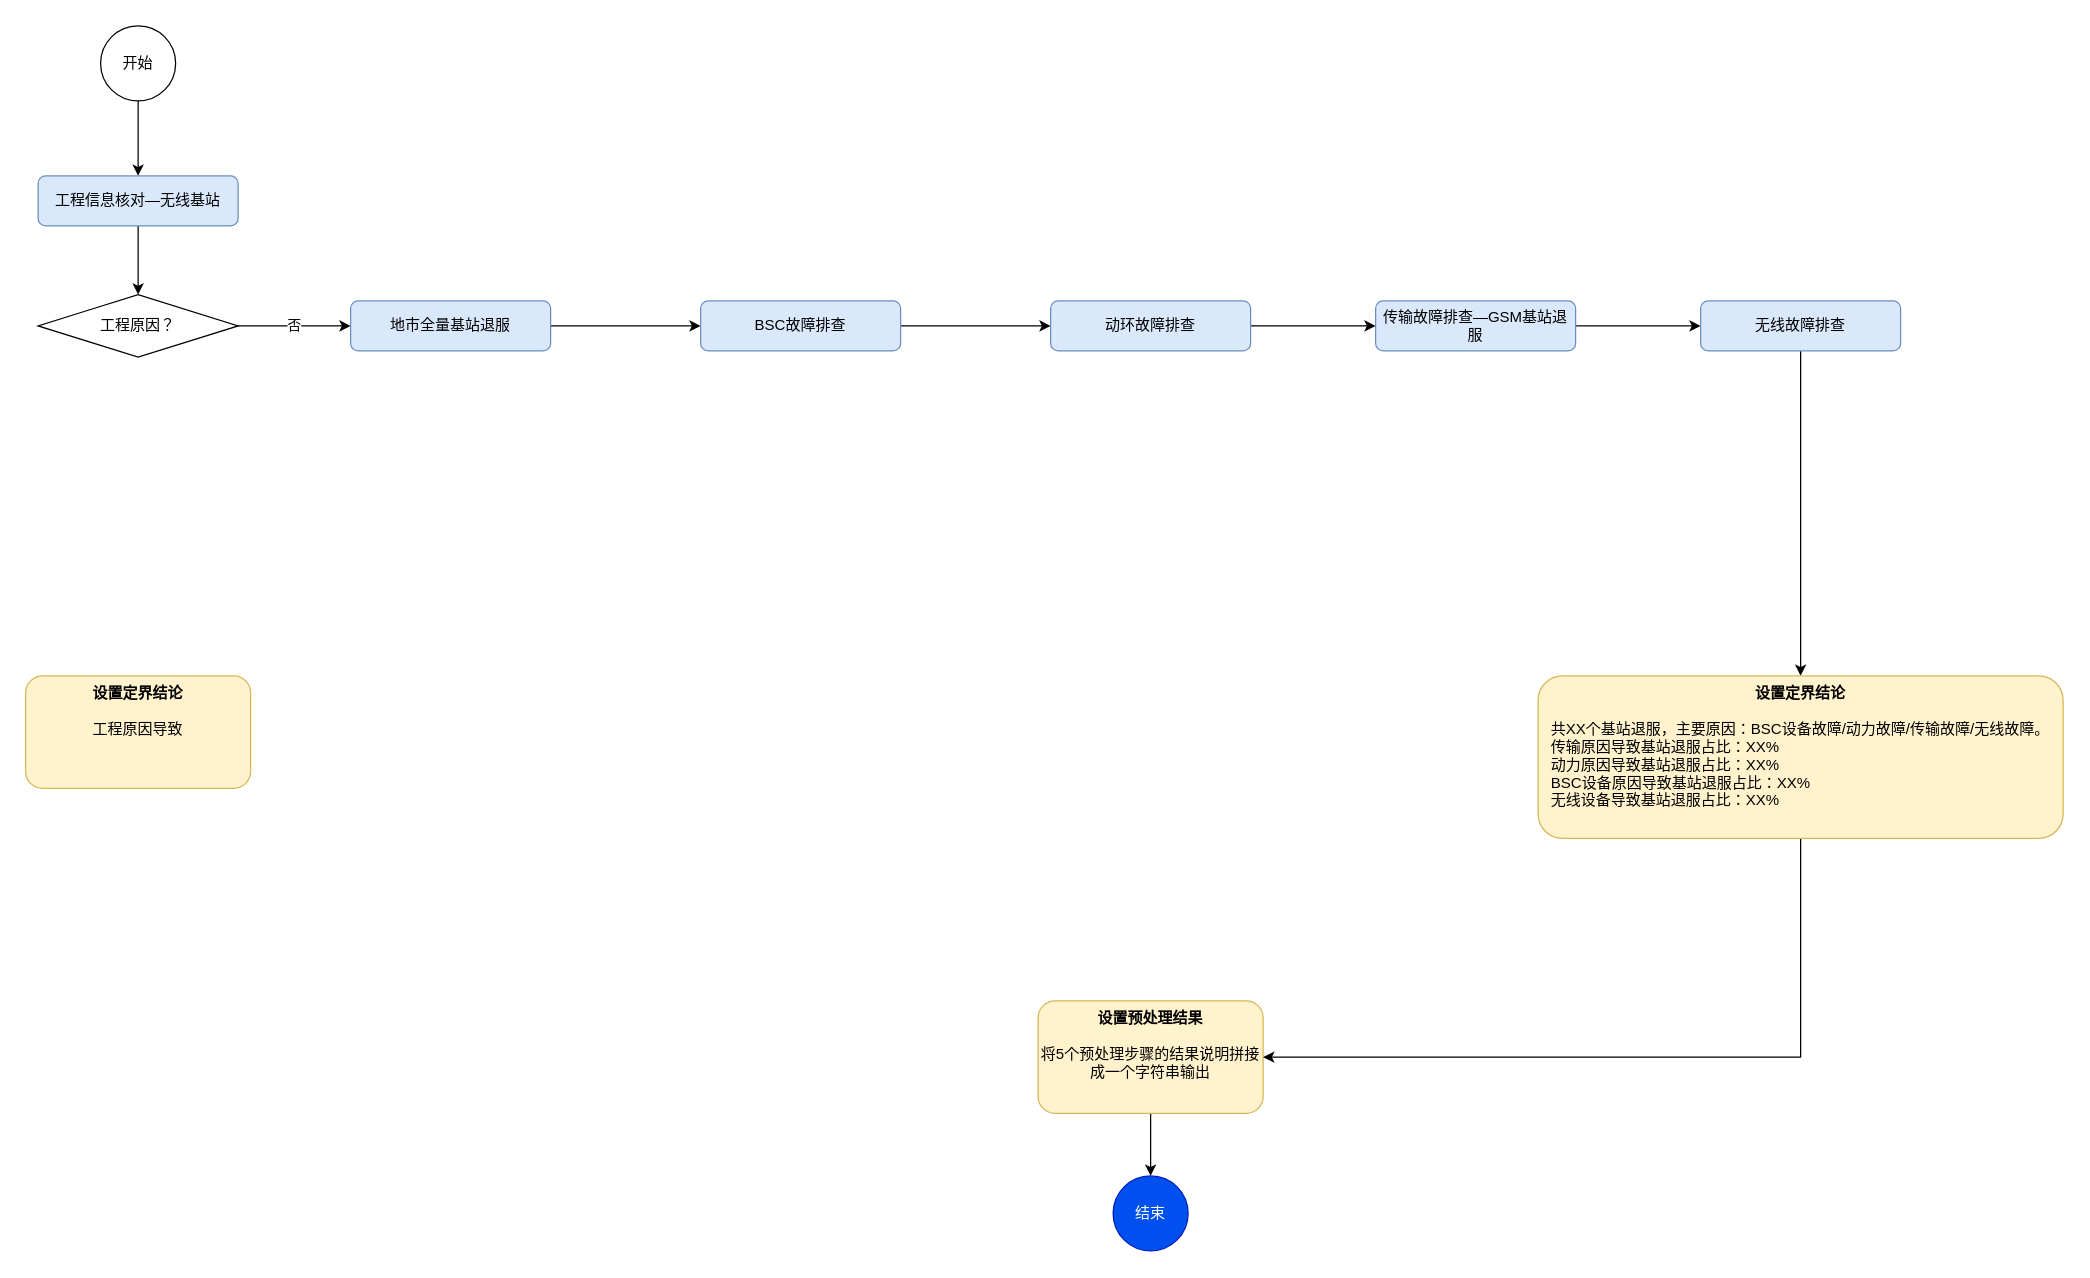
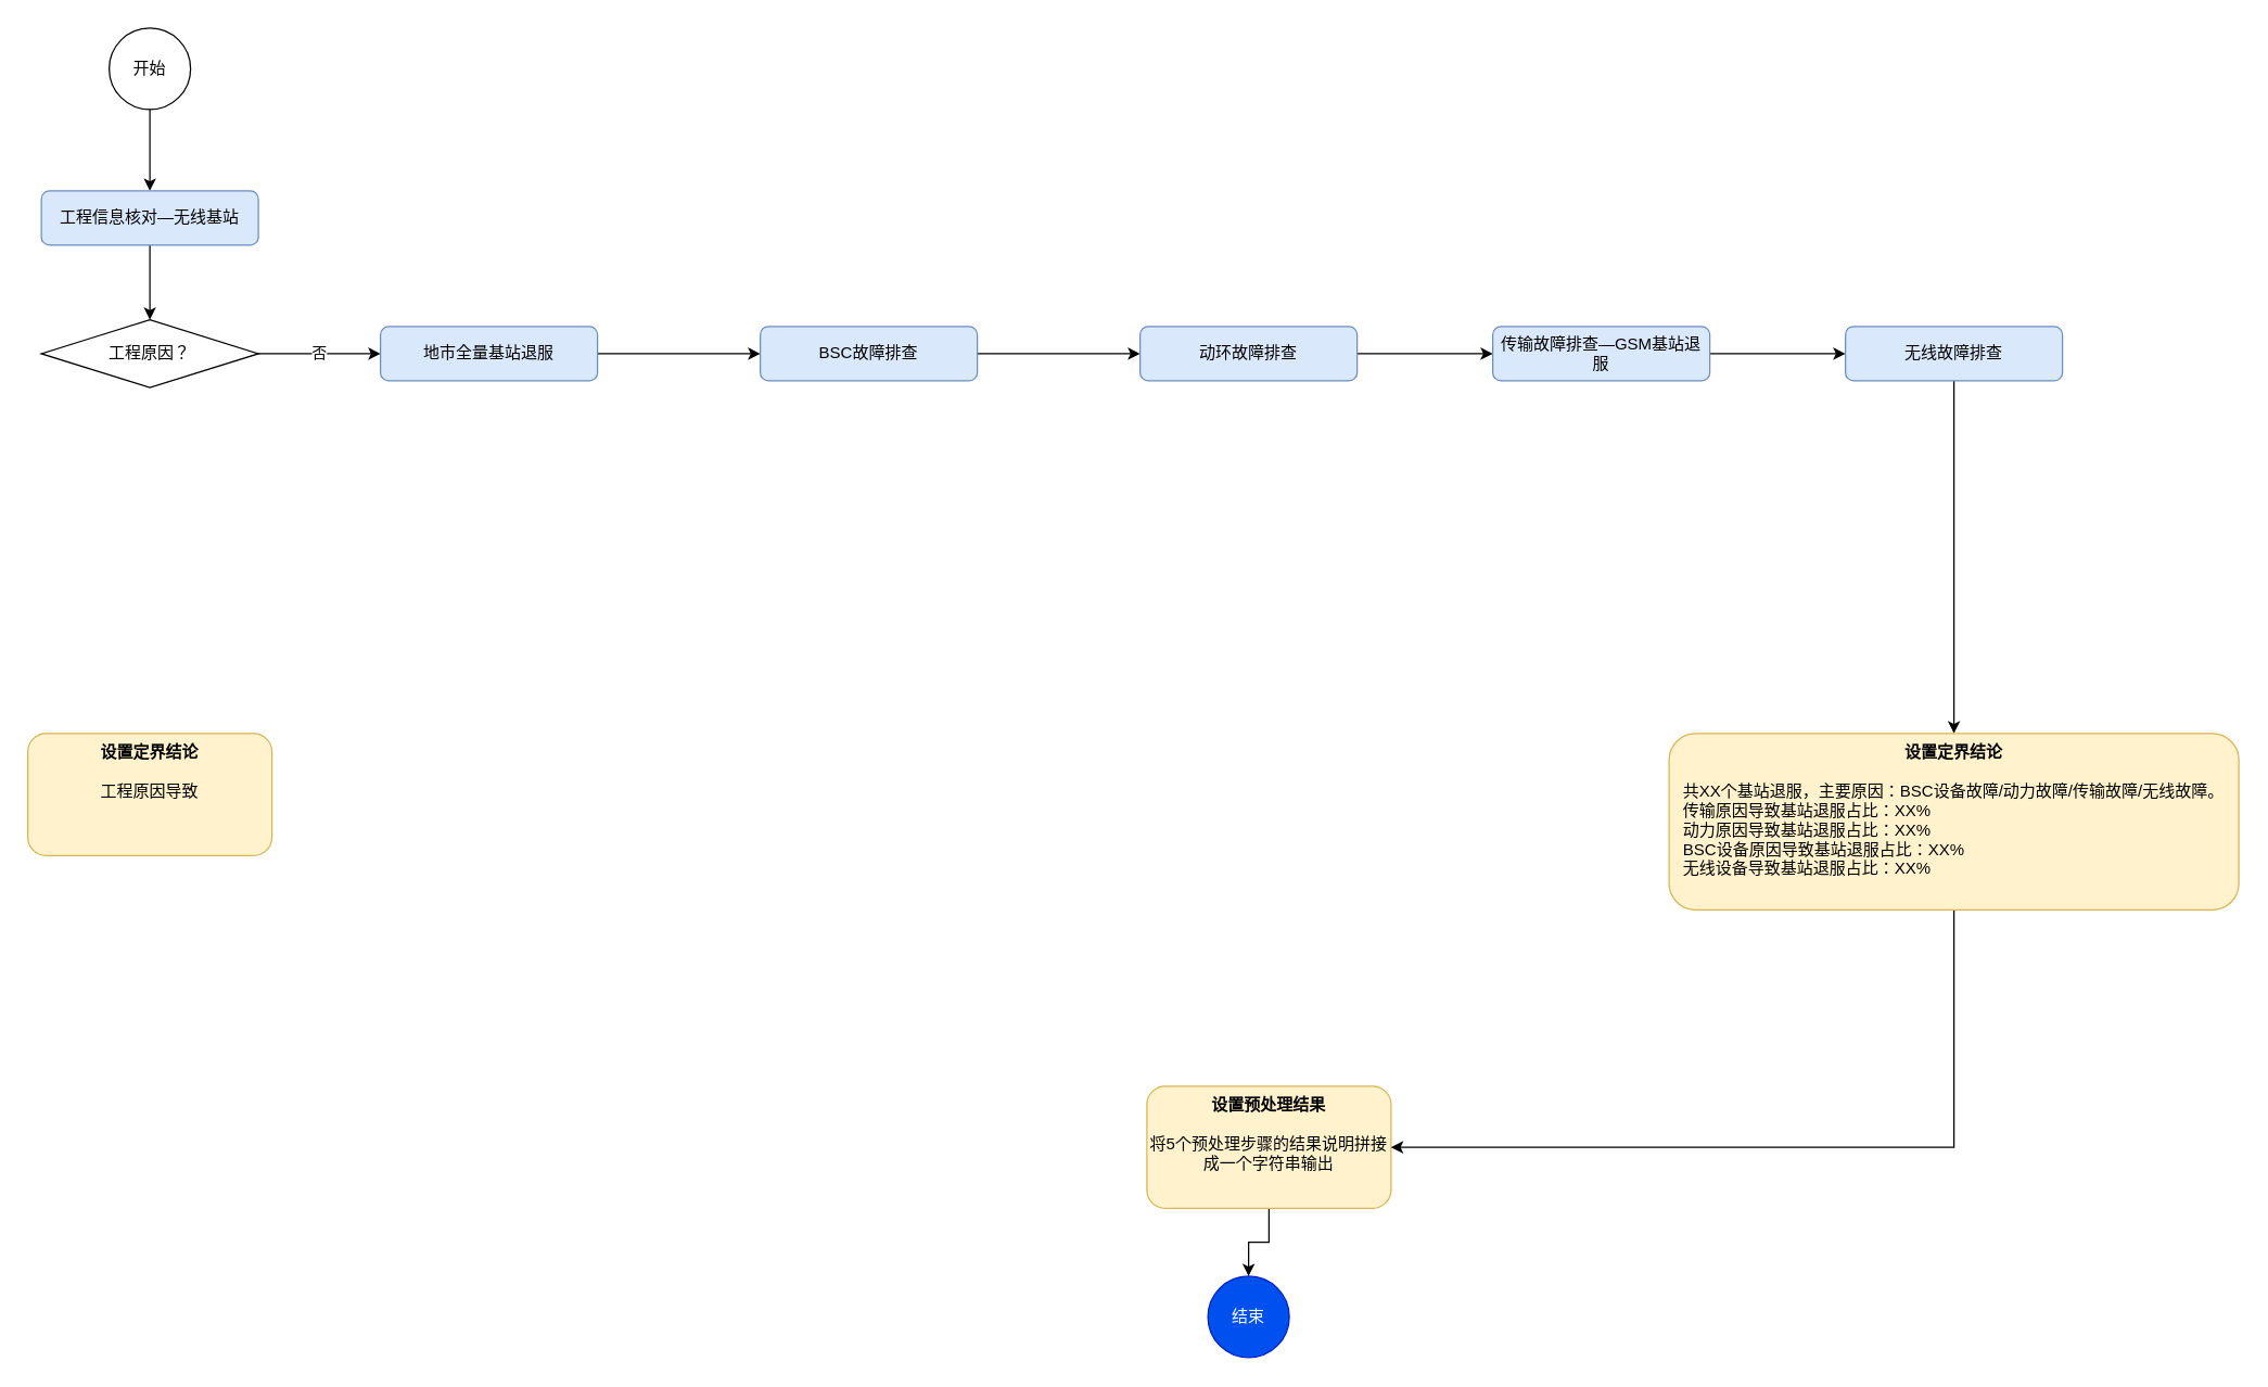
- <mxCell id="10" value="&lt;b&gt;设置预处理结果&lt;br&gt;&lt;/b&gt;&lt;br&gt;将5个预处理步骤的结果说明拼接成一个字符串输出" style="rounded=1;whiteSpace=wrap;html=1;fontSize=12;glass=0;strokeWidth=1;shadow=0;fillColor=#fff2cc;strokeColor=#d6b656;verticalAlign=top;" vertex="1" parent="1"><mxGeometry x="830" y="800" width="180" height="90" as="geometry" /></mxCell>
+ <mxCell id="10" value="&lt;b&gt;设置预处理结果&lt;br&gt;&lt;/b&gt;&lt;br&gt;将5个预处理步骤的结果说明拼接成一个字符串输出" style="rounded=1;whiteSpace=wrap;html=1;fontSize=12;glass=0;strokeWidth=1;shadow=0;fillColor=#fff2cc;strokeColor=#d6b656;verticalAlign=top;" vertex="1" parent="1"><mxGeometry x="845" y="800" width="180" height="90" as="geometry" /></mxCell>
